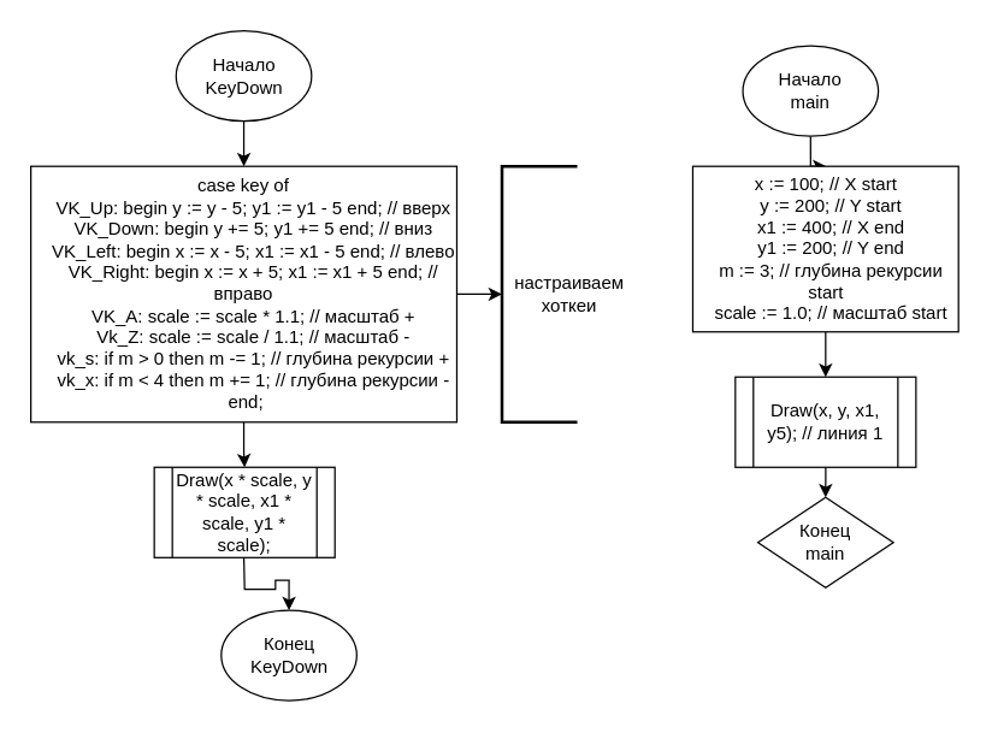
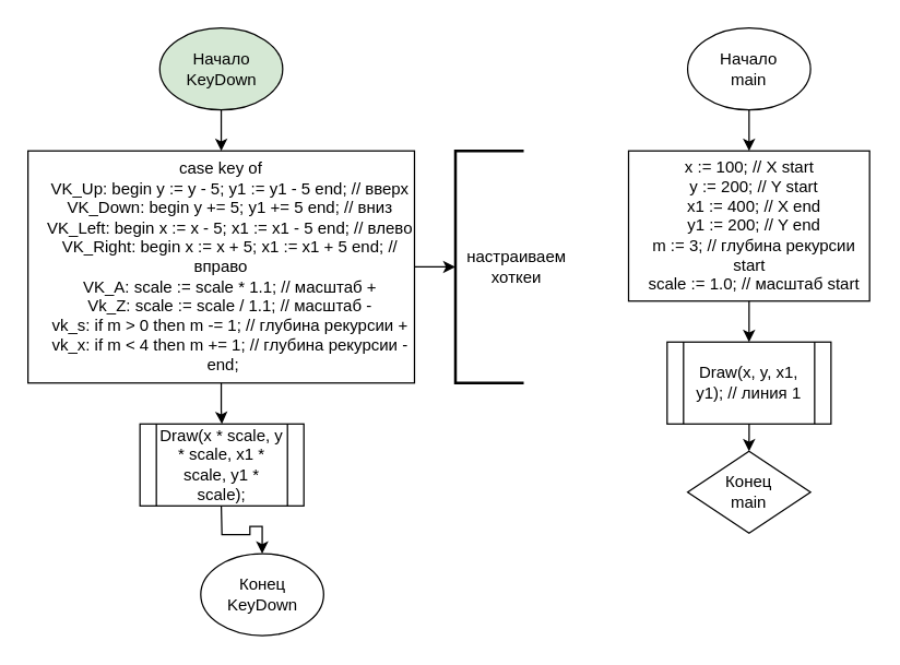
- <mxCell id="3" value="Начало&lt;div&gt;KeyDown&lt;/div&gt;" style="ellipse;whiteSpace=wrap;html=1;" vertex="1" parent="1"><mxGeometry x="116.5" width="90" height="60" as="geometry" y="20" /></mxCell>
+ <mxCell id="3" value="Начало&lt;div&gt;KeyDown&lt;/div&gt;" style="ellipse;whiteSpace=wrap;html=1;fillColor=#d5e8d4;" vertex="1" parent="1"><mxGeometry x="116.5" width="90" height="60" as="geometry" y="20" /></mxCell>
- <mxCell id="13" value="Начало&lt;div&gt;main&lt;/div&gt;" style="ellipse;whiteSpace=wrap;html=1;" vertex="1" parent="1"><mxGeometry x="493" y="30" width="90" height="60" as="geometry" /></mxCell>
+ <mxCell id="13" value="Начало&lt;div&gt;main&lt;/div&gt;" style="ellipse;whiteSpace=wrap;html=1;" vertex="1" parent="1"><mxGeometry x="503" width="90" height="60" as="geometry" y="20" /></mxCell>
- <mxCell id="16" value="Draw(x, y, x1, y5); // линия 1" style="shape=process;whiteSpace=wrap;html=1;backgroundOutline=1;" vertex="1" parent="1"><mxGeometry x="488" y="250" width="120" height="60" as="geometry" /></mxCell>
+ <mxCell id="16" value="Draw(x, y, x1, y1); // линия 1" style="shape=process;whiteSpace=wrap;html=1;backgroundOutline=1;" vertex="1" parent="1"><mxGeometry x="488" y="250" width="120" height="60" as="geometry" /></mxCell>
